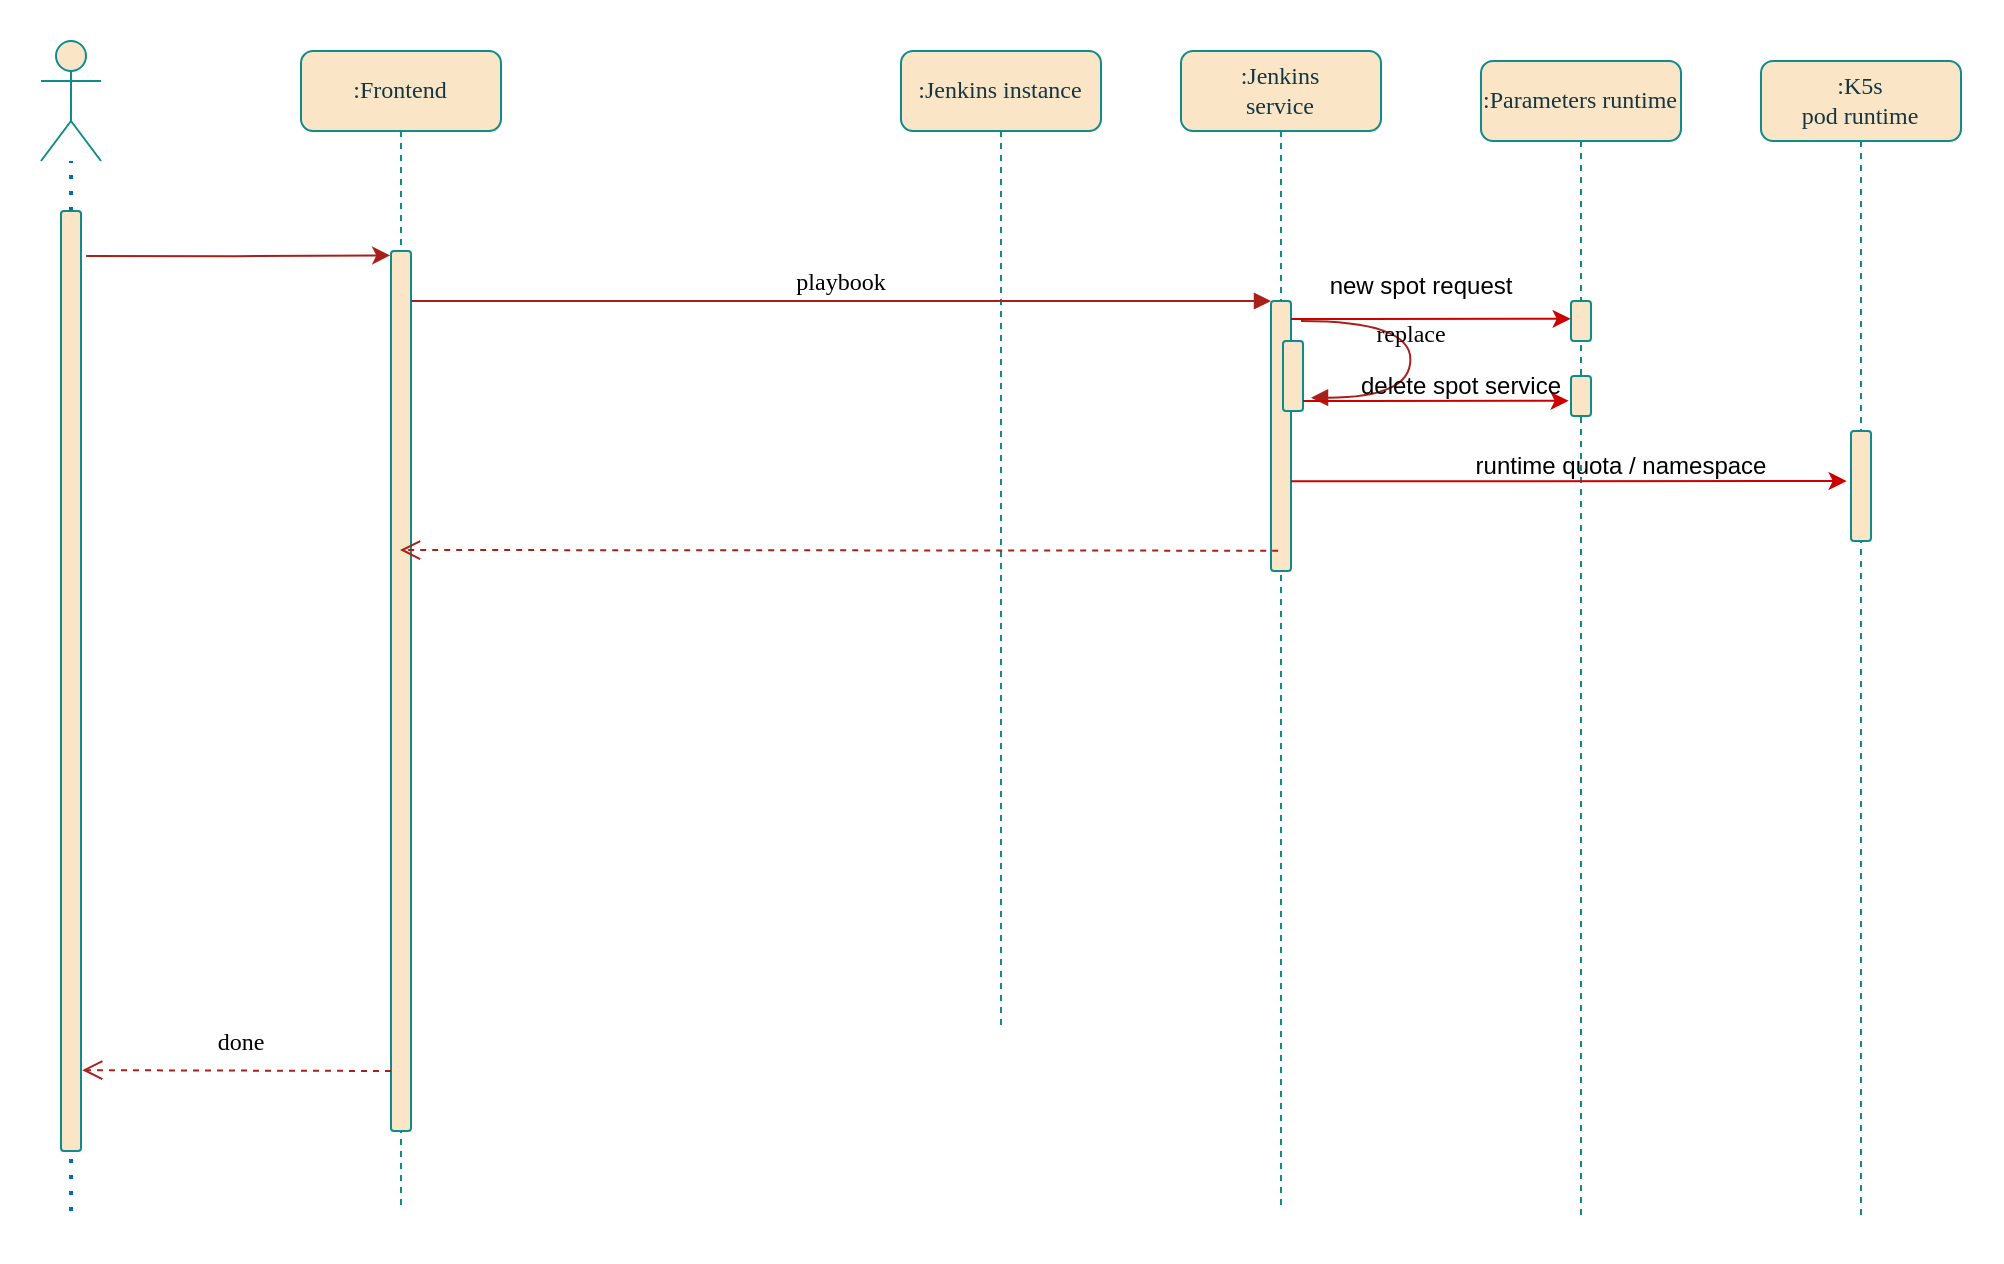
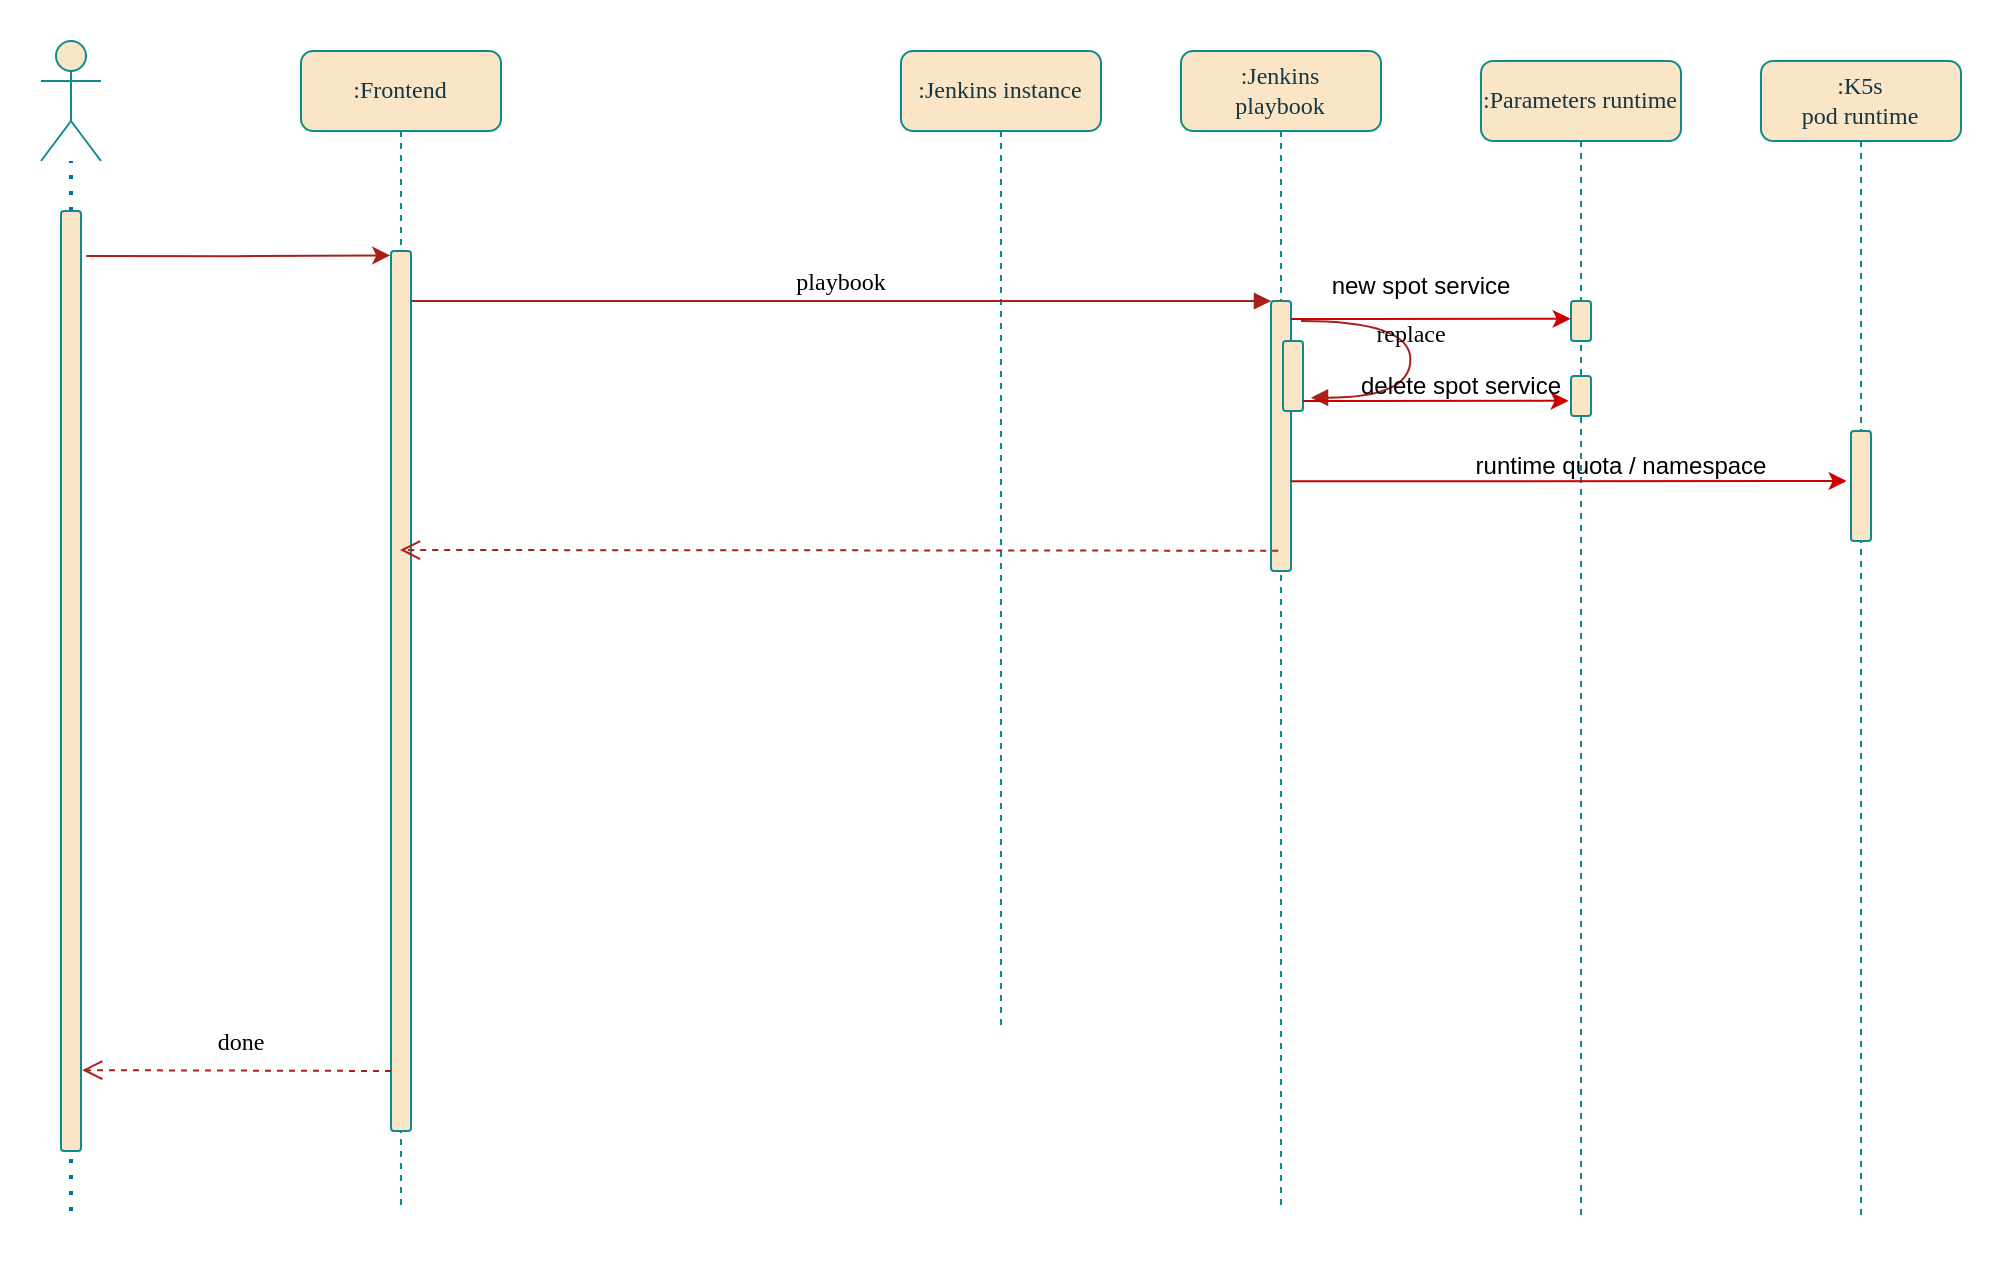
- <mxCell id="3" value=":Jenkins &lt;br&gt;service" style="shape=umlLifeline;perimeter=lifelinePerimeter;whiteSpace=wrap;html=1;container=1;collapsible=0;recursiveResize=0;outlineConnect=0;rounded=1;shadow=0;comic=0;labelBackgroundColor=none;strokeWidth=1;fontFamily=Verdana;fontSize=12;align=center;fillColor=#FAE5C7;strokeColor=#0F8B8D;fontColor=#143642;" parent="1" vertex="1"><mxGeometry x="590" y="25" width="100" height="580" as="geometry" /></mxCell>
+ <mxCell id="3" value=":Jenkins &lt;br&gt;playbook" style="shape=umlLifeline;perimeter=lifelinePerimeter;whiteSpace=wrap;html=1;container=1;collapsible=0;recursiveResize=0;outlineConnect=0;rounded=1;shadow=0;comic=0;labelBackgroundColor=none;strokeWidth=1;fontFamily=Verdana;fontSize=12;align=center;fillColor=#FAE5C7;strokeColor=#0F8B8D;fontColor=#143642;" parent="1" vertex="1"><mxGeometry x="590" y="25" width="100" height="580" as="geometry" /></mxCell>
- <mxCell id="26" value="new spot request" style="text;html=1;align=center;verticalAlign=middle;resizable=0;points=[];autosize=1;strokeColor=none;fillColor=none;" parent="1" vertex="1"><mxGeometry x="655" y="128" width="110" height="30" as="geometry" /></mxCell>
+ <mxCell id="26" value="new spot service" style="text;html=1;align=center;verticalAlign=middle;resizable=0;points=[];autosize=1;strokeColor=none;fillColor=none;" parent="1" vertex="1"><mxGeometry x="655" y="128" width="110" height="30" as="geometry" /></mxCell>
